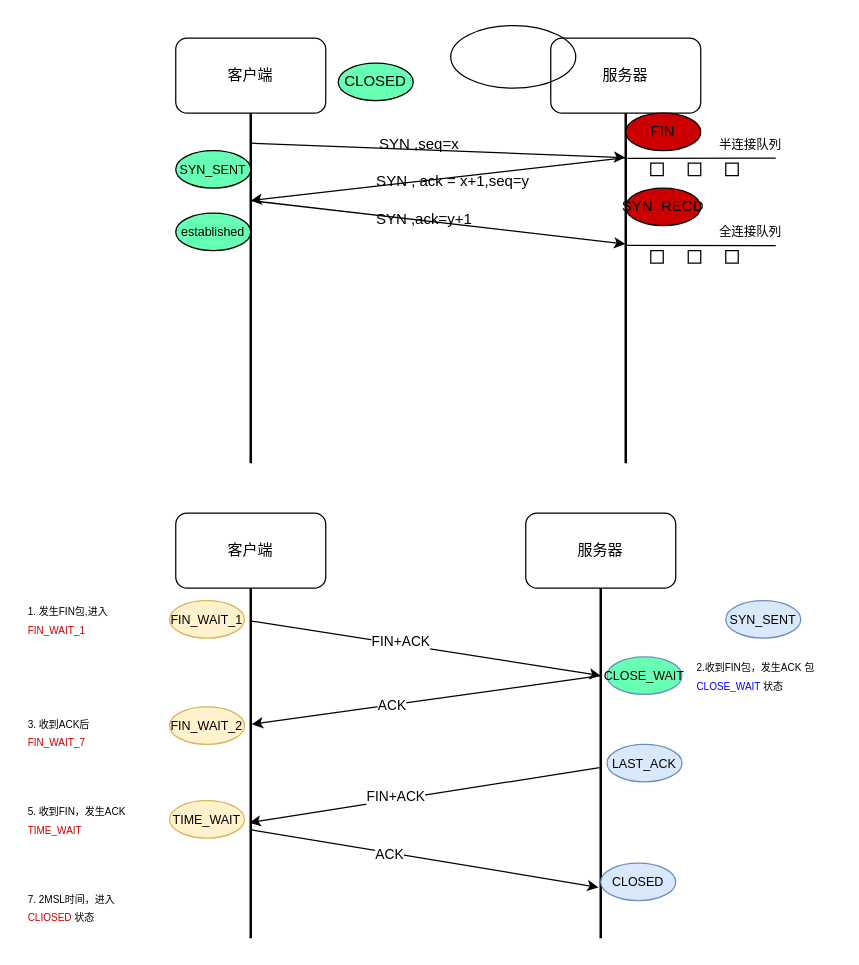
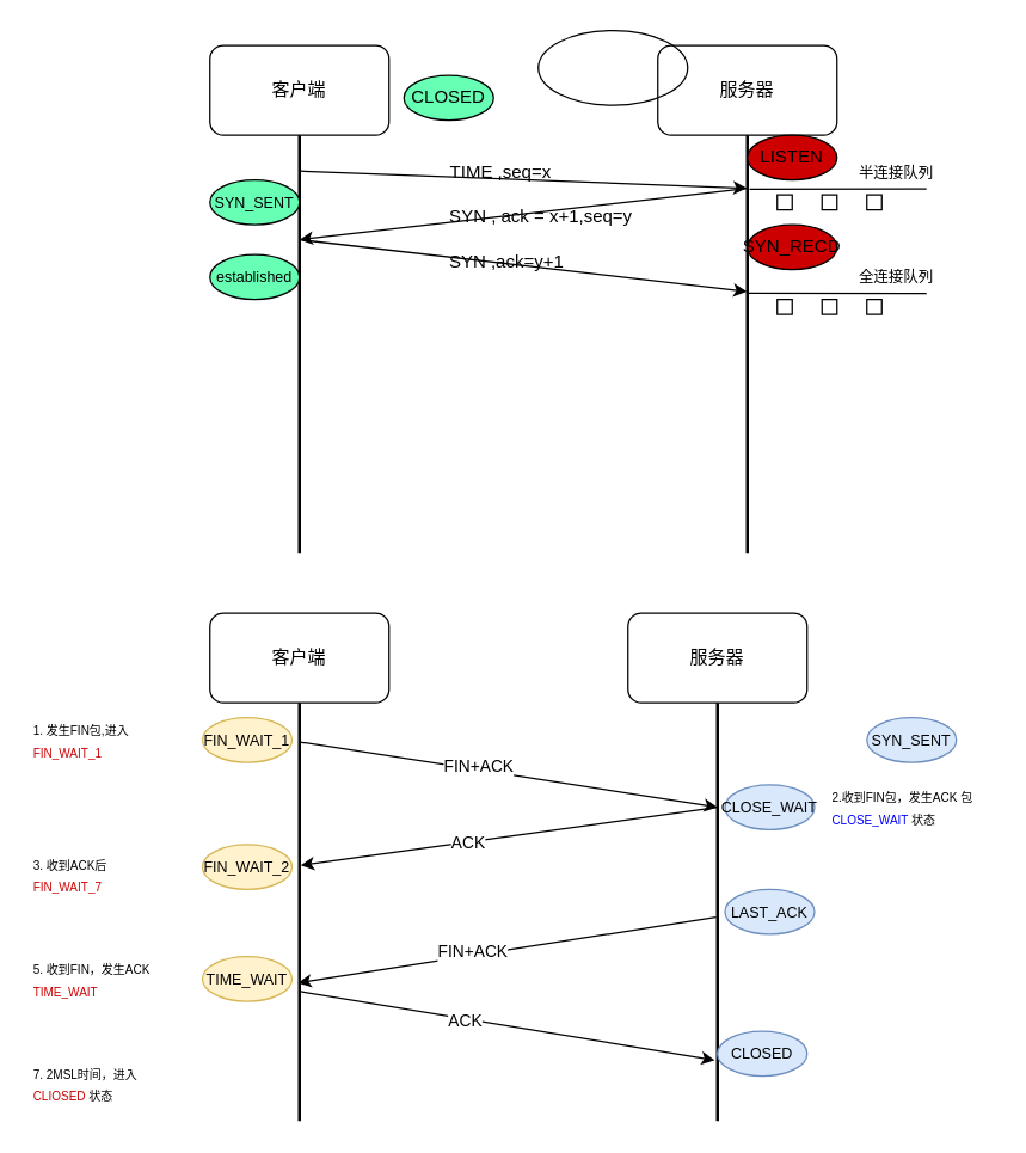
- <mxCell id="12" value="FIN" style="ellipse;whiteSpace=wrap;html=1;fillStyle=auto;fillColor=#CC0000;" parent="1" vertex="1"><mxGeometry x="500" y="90" width="60" height="30" as="geometry" /></mxCell>
+ <mxCell id="12" value="LISTEN" style="ellipse;whiteSpace=wrap;html=1;fillStyle=auto;fillColor=#CC0000;" parent="1" vertex="1"><mxGeometry x="500" y="90" width="60" height="30" as="geometry" /></mxCell>
- <mxCell id="7" value="SYN ,seq=x" style="text;html=1;strokeColor=none;fillColor=none;align=center;verticalAlign=middle;whiteSpace=wrap;rounded=0;" parent="1" vertex="1"><mxGeometry x="290" y="110" width="90" height="10" as="geometry" /></mxCell>
+ <mxCell id="7" value="TIME ,seq=x" style="text;html=1;strokeColor=none;fillColor=none;align=center;verticalAlign=middle;whiteSpace=wrap;rounded=0;" parent="1" vertex="1"><mxGeometry x="290" y="110" width="90" height="10" as="geometry" /></mxCell>
- <mxCell id="31" value="&lt;font style=&quot;font-size: 10px;&quot;&gt;CLOSE_WAIT&lt;/font&gt;" style="ellipse;whiteSpace=wrap;html=1;fillStyle=auto;fillColor=#66ffb3;strokeColor=#6c8ebf;" vertex="1" parent="28"><mxGeometry x="65" y="115" width="60" height="30" as="geometry" /></mxCell>
+ <mxCell id="31" value="&lt;font style=&quot;font-size: 10px;&quot;&gt;CLOSE_WAIT&lt;/font&gt;" style="ellipse;whiteSpace=wrap;html=1;fillStyle=auto;fillColor=#dae8fc;strokeColor=#6c8ebf;" vertex="1" parent="28"><mxGeometry x="65" y="115" width="60" height="30" as="geometry" /></mxCell>
